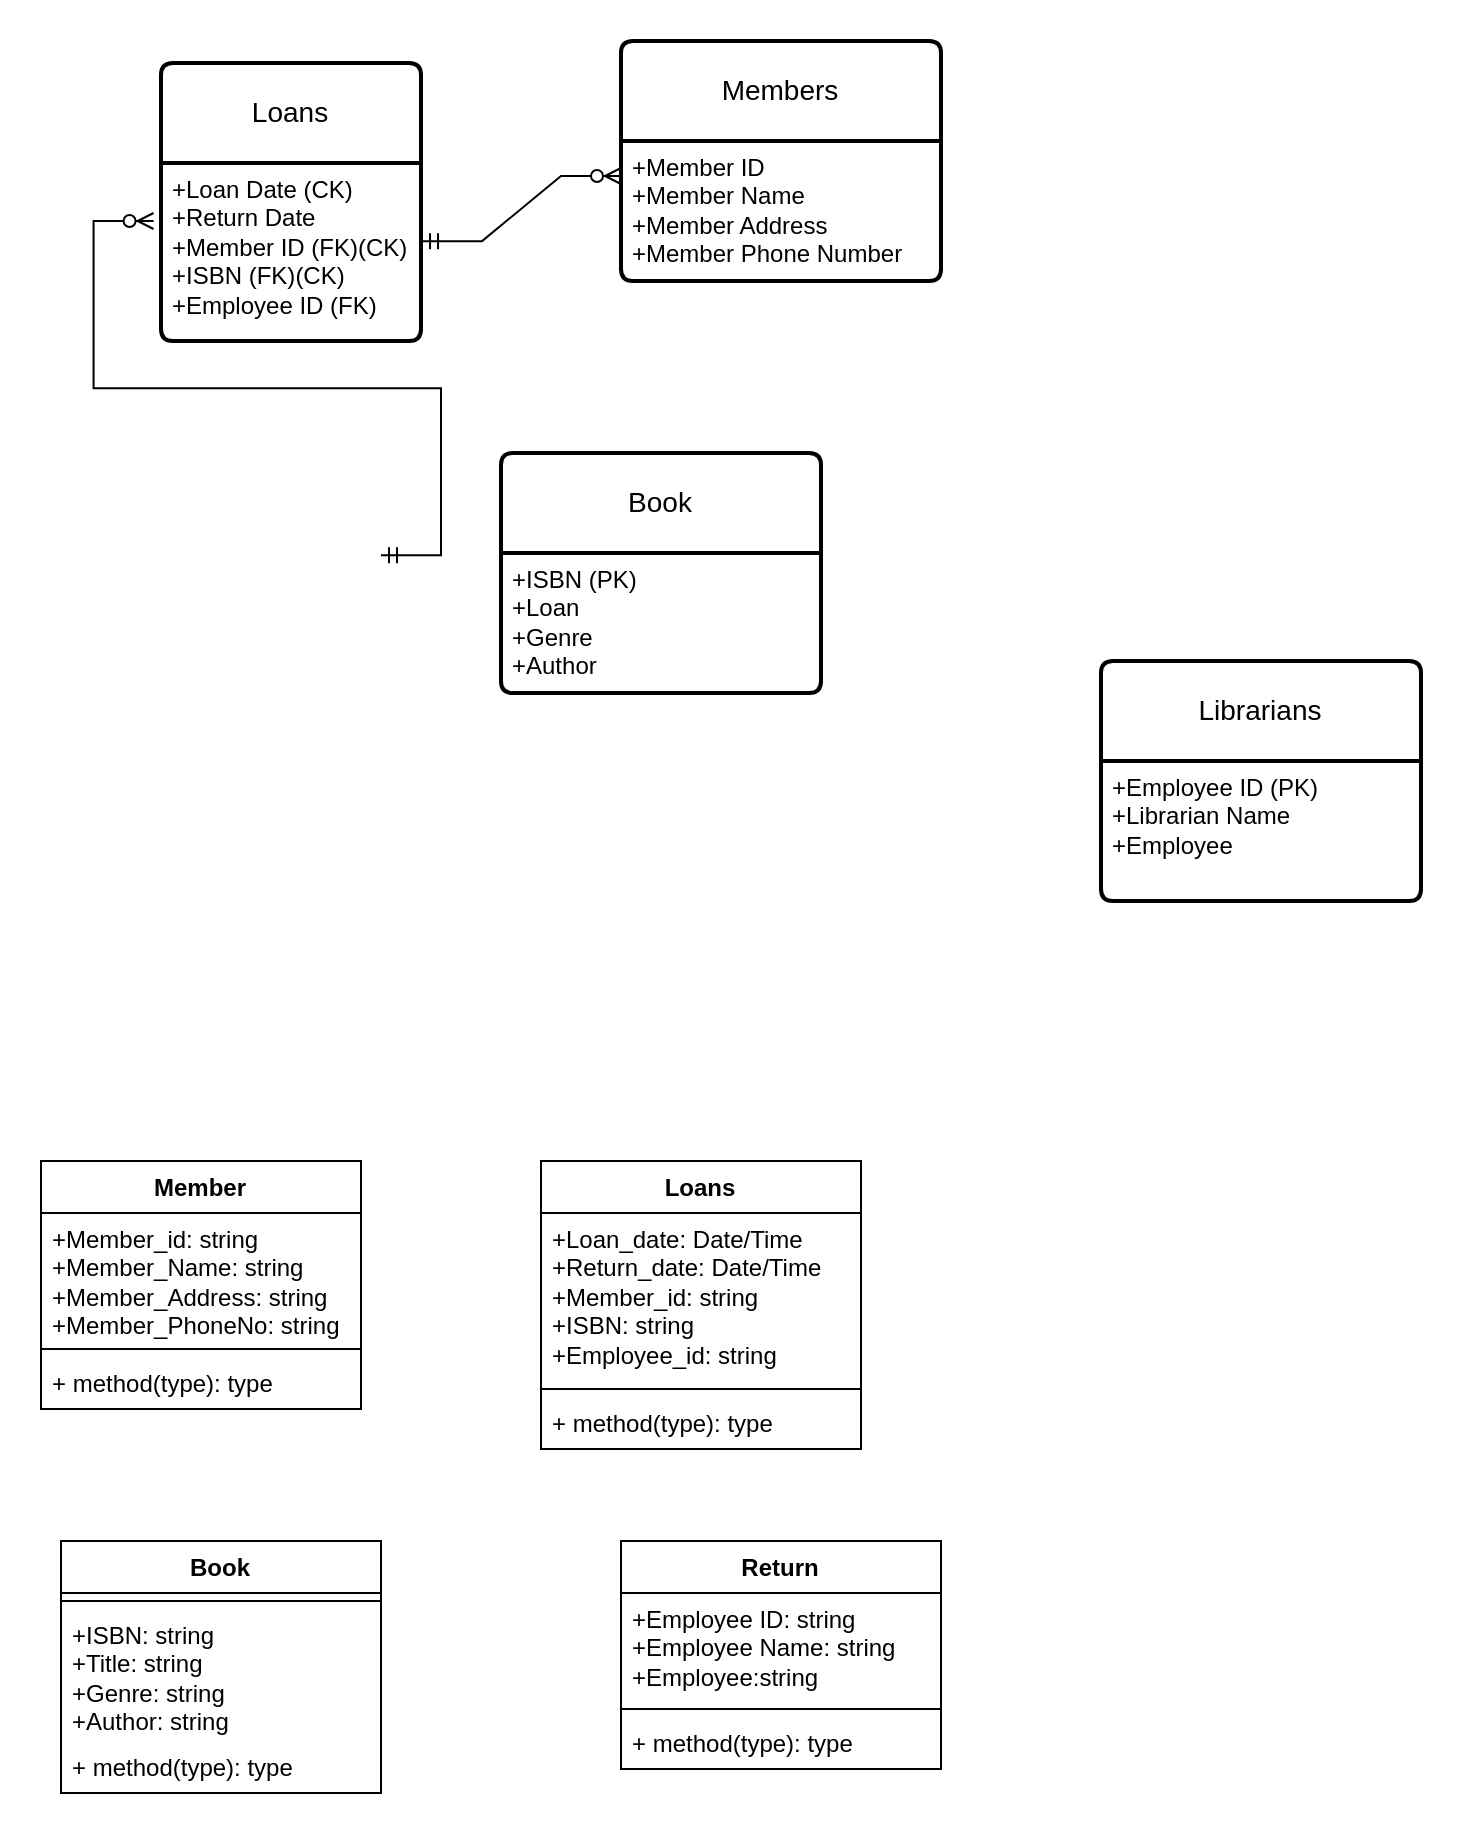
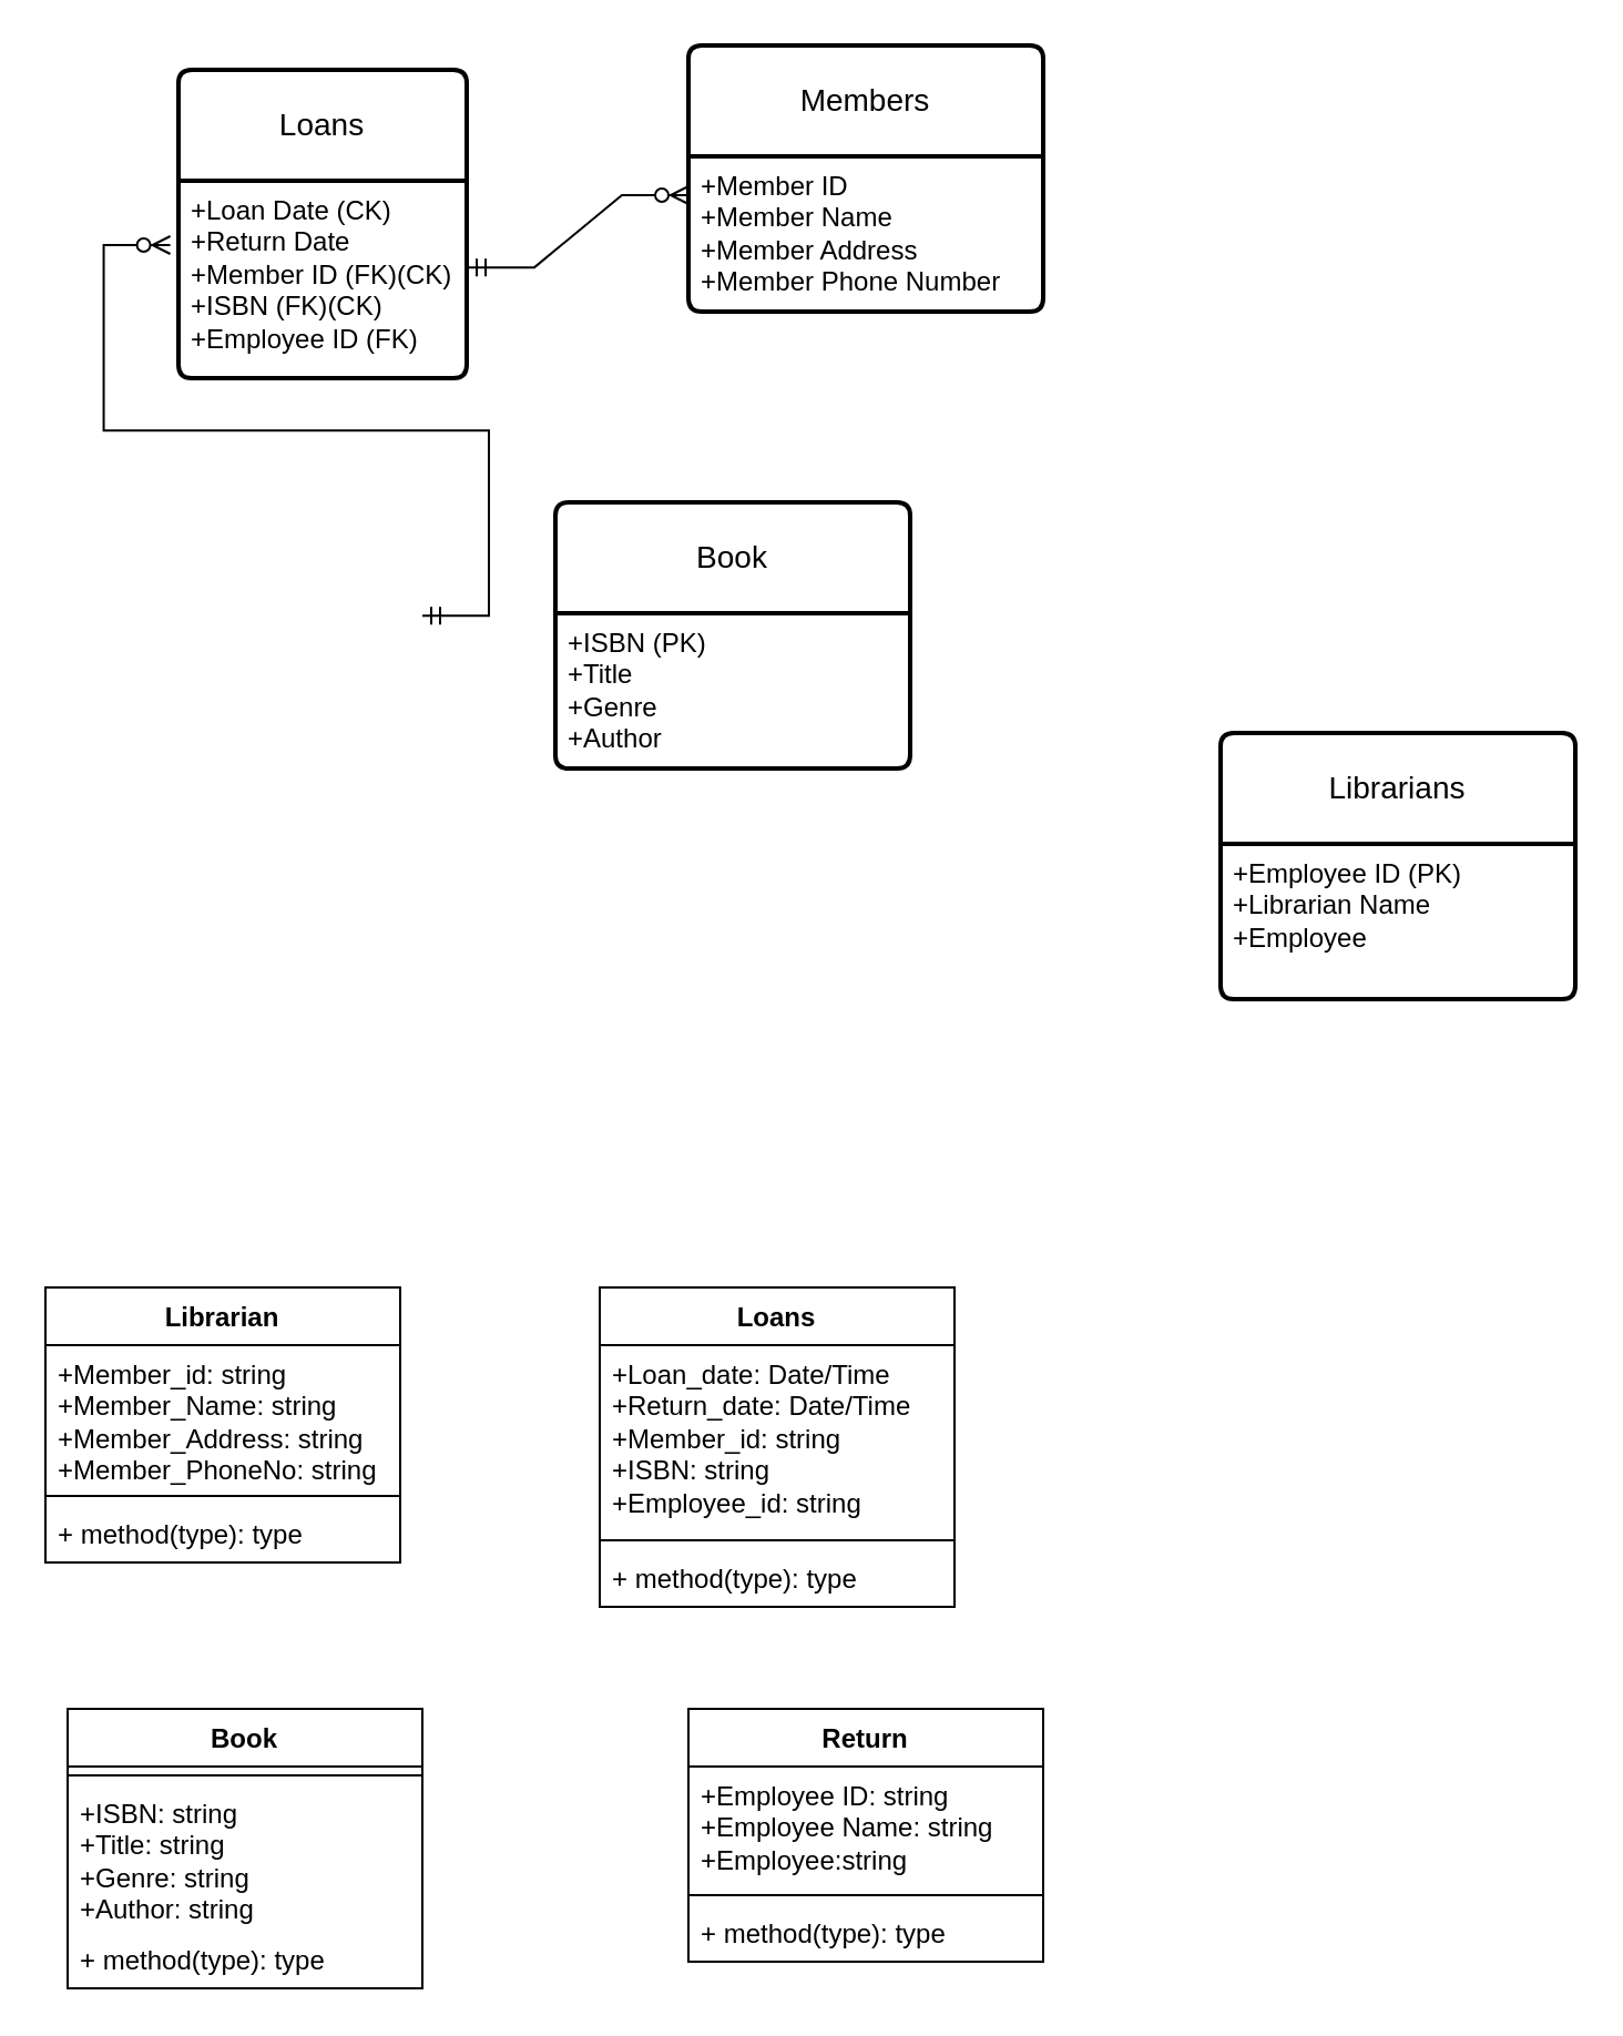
- <mxCell id="3" value="+ISBN (PK)&lt;br&gt;+Loan&lt;br&gt;+Genre&lt;div&gt;+Author&lt;/div&gt;" style="align=left;strokeColor=none;fillColor=none;spacingLeft=4;fontSize=12;verticalAlign=top;resizable=0;rotatable=0;part=1;html=1;" vertex="1" parent="2"><mxGeometry y="50" width="160" height="70" as="geometry" /></mxCell>
+ <mxCell id="3" value="+ISBN (PK)&lt;br&gt;+Title&lt;br&gt;+Genre&lt;div&gt;+Author&lt;/div&gt;" style="align=left;strokeColor=none;fillColor=none;spacingLeft=4;fontSize=12;verticalAlign=top;resizable=0;rotatable=0;part=1;html=1;" vertex="1" parent="2"><mxGeometry y="50" width="160" height="70" as="geometry" /></mxCell>
- <mxCell id="12" value="Member" style="swimlane;fontStyle=1;align=center;verticalAlign=top;childLayout=stackLayout;horizontal=1;startSize=26;horizontalStack=0;resizeParent=1;resizeParentMax=0;resizeLast=0;collapsible=1;marginBottom=0;whiteSpace=wrap;html=1;" vertex="1" parent="1"><mxGeometry x="20" y="580" width="160" height="124" as="geometry" /></mxCell>
+ <mxCell id="12" value="Librarian" style="swimlane;fontStyle=1;align=center;verticalAlign=top;childLayout=stackLayout;horizontal=1;startSize=26;horizontalStack=0;resizeParent=1;resizeParentMax=0;resizeLast=0;collapsible=1;marginBottom=0;whiteSpace=wrap;html=1;" vertex="1" parent="1"><mxGeometry x="20" y="580" width="160" height="124" as="geometry" /></mxCell>
